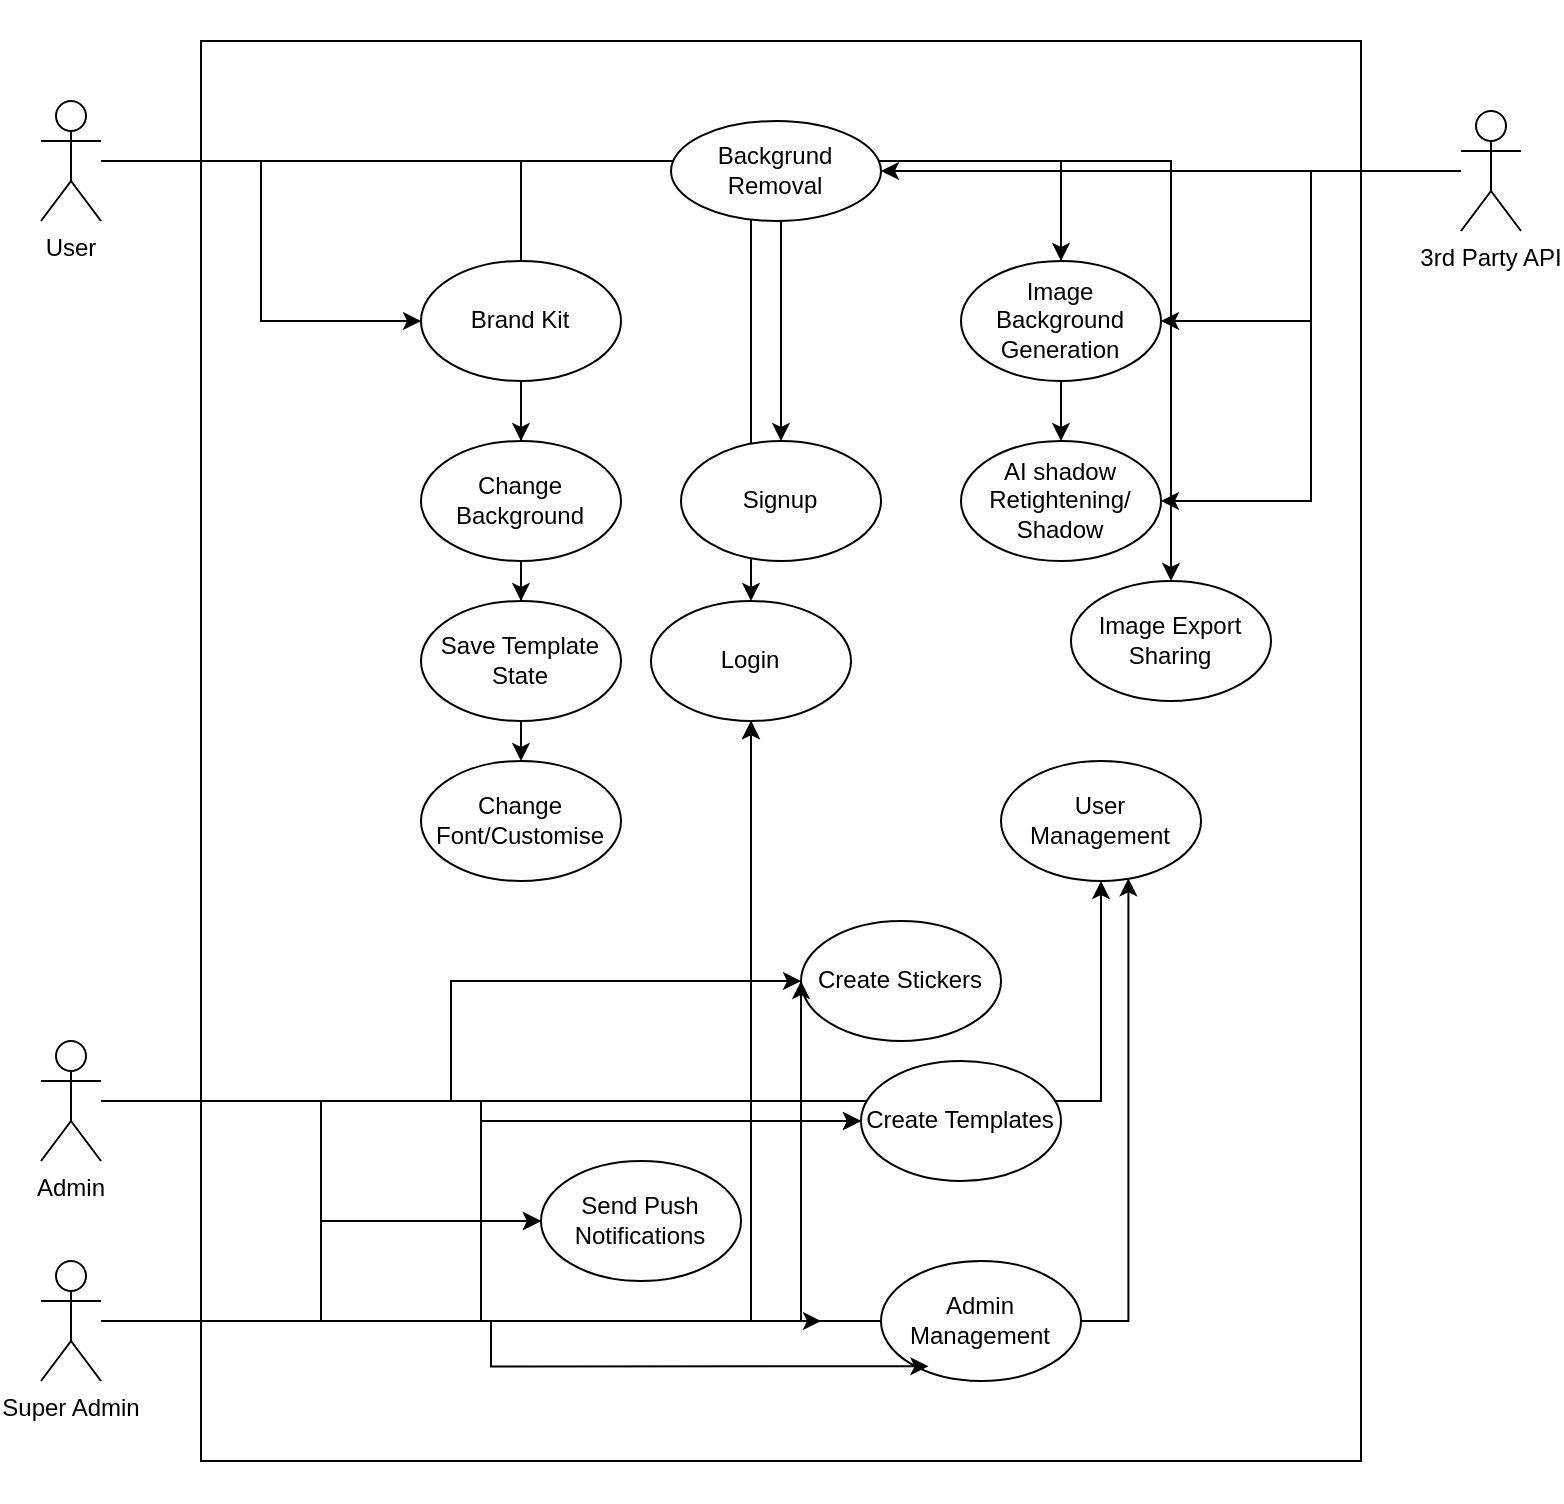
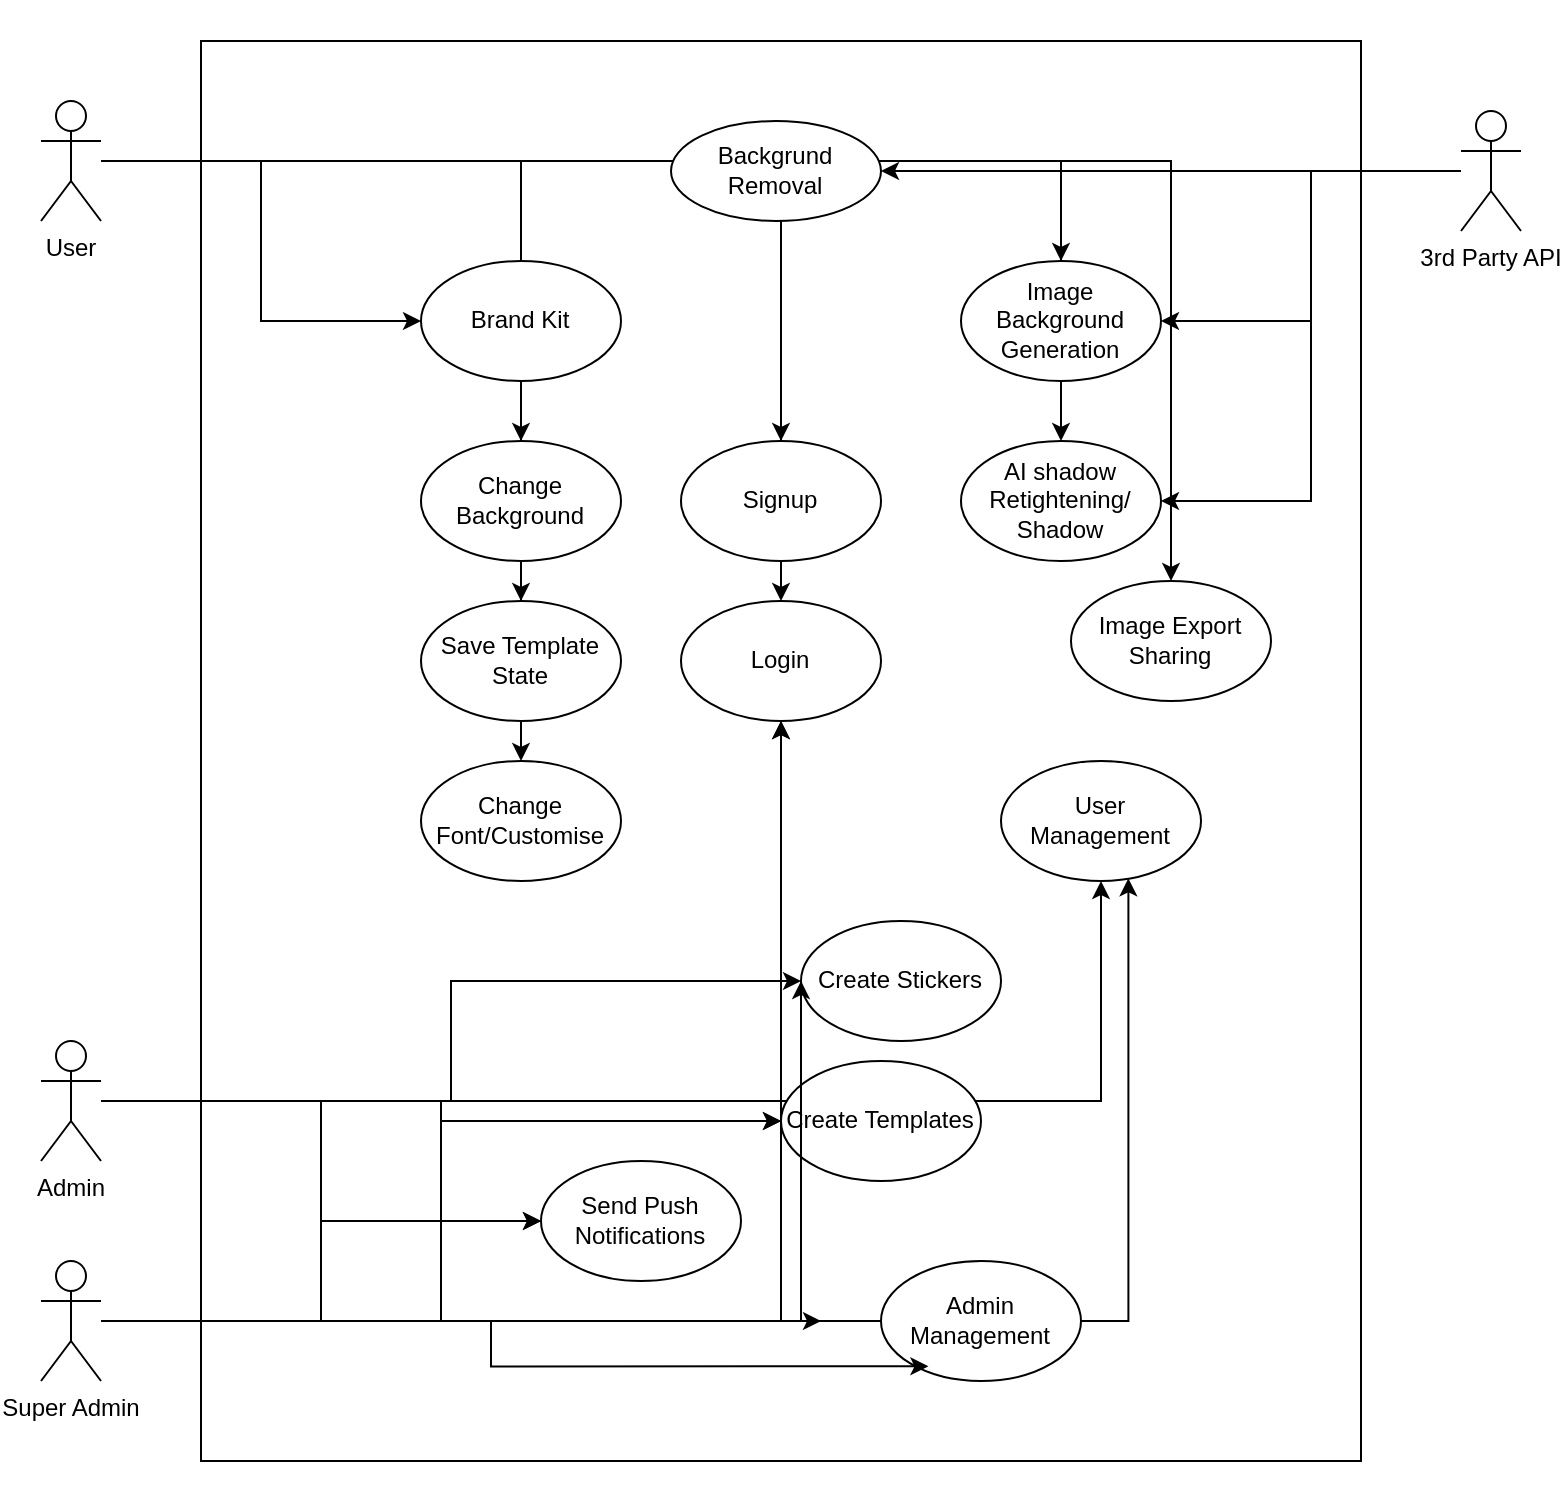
- <mxCell id="19" value="Login" style="ellipse;whiteSpace=wrap;html=1;" vertex="1" parent="1"><mxGeometry x="325" y="300" width="100" height="60" as="geometry" /></mxCell>
+ <mxCell id="19" value="Login" style="ellipse;whiteSpace=wrap;html=1;" vertex="1" parent="1"><mxGeometry x="340" y="300" width="100" height="60" as="geometry" /></mxCell>
- <mxCell id="26" value="Create Templates" style="ellipse;whiteSpace=wrap;html=1;" vertex="1" parent="1"><mxGeometry x="430" y="530" width="100" height="60" as="geometry" /></mxCell>
+ <mxCell id="26" value="Create Templates" style="ellipse;whiteSpace=wrap;html=1;" vertex="1" parent="1"><mxGeometry x="390" y="530" width="100" height="60" as="geometry" /></mxCell>
